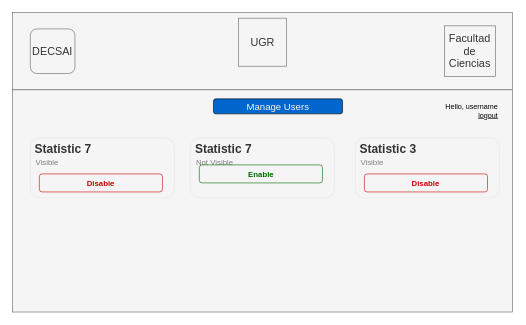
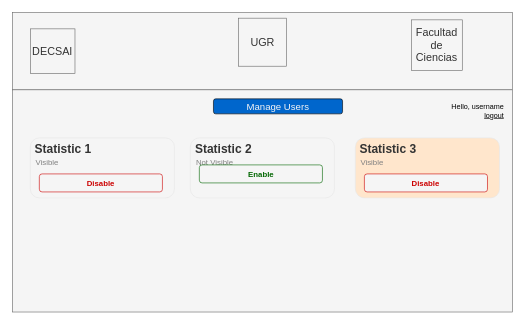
- <mxCell id="3" value="&lt;font style=&quot;font-size: 18px;&quot;&gt;DECSAI&lt;/font&gt;" style="whiteSpace=wrap;html=1;aspect=fixed;fillColor=#f5f5f5;fontColor=#333333;strokeColor=#666666;fontSize=18;rounded=1;" parent="1" vertex="1"><mxGeometry x="50" y="47.44" width="74.37" height="74.37" as="geometry" /></mxCell>
+ <mxCell id="3" value="&lt;font style=&quot;font-size: 18px;&quot;&gt;DECSAI&lt;/font&gt;" style="whiteSpace=wrap;html=1;aspect=fixed;fillColor=#f5f5f5;fontColor=#333333;strokeColor=#666666;fontSize=18;" parent="1" vertex="1"><mxGeometry x="50" y="47.44" width="74.37" height="74.37" as="geometry" /></mxCell>
- <mxCell id="5" value="&lt;font style=&quot;font-size: 18px;&quot;&gt;Facultad de Ciencias&lt;/font&gt;" style="whiteSpace=wrap;html=1;aspect=fixed;fillColor=#f5f5f5;fontColor=#333333;strokeColor=#666666;" parent="1" vertex="1"><mxGeometry x="740" y="42.44" width="84.37" height="84.37" as="geometry" /></mxCell>
+ <mxCell id="5" value="&lt;font style=&quot;font-size: 18px;&quot;&gt;Facultad de Ciencias&lt;/font&gt;" style="whiteSpace=wrap;html=1;aspect=fixed;fillColor=#f5f5f5;fontColor=#333333;strokeColor=#666666;" parent="1" vertex="1"><mxGeometry x="685" y="32.44" width="84.37" height="84.37" as="geometry" /></mxCell>
- <mxCell id="7" value="&lt;font color=&quot;#000000&quot;&gt;Hello, username&lt;br&gt;&lt;div style=&quot;&quot;&gt;&lt;span style=&quot;background-color: initial;&quot;&gt;&lt;u&gt;logout&lt;/u&gt;&lt;/span&gt;&lt;/div&gt;&lt;/font&gt;" style="text;html=1;strokeColor=none;fillColor=none;align=right;verticalAlign=middle;whiteSpace=wrap;rounded=0;" parent="1" vertex="1"><mxGeometry x="731.37" y="169" width="100" height="30" as="geometry" /></mxCell>
+ <mxCell id="7" value="&lt;font color=&quot;#000000&quot;&gt;Hello, username&lt;br&gt;&lt;div style=&quot;&quot;&gt;&lt;span style=&quot;background-color: initial;&quot;&gt;&lt;u&gt;logout&lt;/u&gt;&lt;/span&gt;&lt;/div&gt;&lt;/font&gt;" style="text;html=1;strokeColor=none;fillColor=none;align=right;verticalAlign=middle;whiteSpace=wrap;rounded=0;" parent="1" vertex="1"><mxGeometry x="741.37" y="169" width="100" height="30" as="geometry" /></mxCell>
- <mxCell id="9" value="&lt;b style=&quot;font-size: 20px;&quot;&gt;&amp;nbsp;Statistic 7&lt;br&gt;&lt;/b&gt;&lt;font color=&quot;#808080&quot; style=&quot;font-size: 13px;&quot;&gt;&amp;nbsp; Visible&lt;/font&gt;" style="rounded=1;whiteSpace=wrap;html=1;fontSize=16;fillColor=#f5f5f5;fontColor=#333333;strokeColor=#E6E6E6;align=left;verticalAlign=top;" parent="1" vertex="1"><mxGeometry x="50" y="229" width="240" height="100" as="geometry" /></mxCell>
+ <mxCell id="9" value="&lt;b style=&quot;font-size: 20px;&quot;&gt;&amp;nbsp;Statistic 1&lt;br&gt;&lt;/b&gt;&lt;font color=&quot;#808080&quot; style=&quot;font-size: 13px;&quot;&gt;&amp;nbsp; Visible&lt;/font&gt;" style="rounded=1;whiteSpace=wrap;html=1;fontSize=16;fillColor=#f5f5f5;fontColor=#333333;strokeColor=#E6E6E6;align=left;verticalAlign=top;" parent="1" vertex="1"><mxGeometry x="50" y="229" width="240" height="100" as="geometry" /></mxCell>
- <mxCell id="11" value="&lt;b style=&quot;font-size: 20px;&quot;&gt;&amp;nbsp;Statistic 7&lt;br&gt;&lt;/b&gt;&lt;font color=&quot;#808080&quot; style=&quot;font-size: 13px;&quot;&gt;&amp;nbsp; Not Visible&lt;/font&gt;" style="rounded=1;whiteSpace=wrap;html=1;fontSize=16;fillColor=#f5f5f5;fontColor=#333333;strokeColor=#E6E6E6;align=left;verticalAlign=top;" parent="1" vertex="1"><mxGeometry x="316.51" y="229" width="240" height="100" as="geometry" /></mxCell>
+ <mxCell id="11" value="&lt;b style=&quot;font-size: 20px;&quot;&gt;&amp;nbsp;Statistic 2&lt;br&gt;&lt;/b&gt;&lt;font color=&quot;#808080&quot; style=&quot;font-size: 13px;&quot;&gt;&amp;nbsp; Not Visible&lt;/font&gt;" style="rounded=1;whiteSpace=wrap;html=1;fontSize=16;fillColor=#f5f5f5;fontColor=#333333;strokeColor=#E6E6E6;align=left;verticalAlign=top;" parent="1" vertex="1"><mxGeometry x="316.51" y="229" width="240" height="100" as="geometry" /></mxCell>
- <mxCell id="13" value="&lt;b style=&quot;font-size: 20px;&quot;&gt;&amp;nbsp;Statistic 3&lt;br&gt;&lt;/b&gt;&lt;font color=&quot;#808080&quot; style=&quot;font-size: 13px;&quot;&gt;&amp;nbsp; Visible&lt;/font&gt;" style="rounded=1;whiteSpace=wrap;html=1;fontSize=16;fillColor=#f5f5f5;fontColor=#333333;strokeColor=#E6E6E6;align=left;verticalAlign=top;" parent="1" vertex="1"><mxGeometry x="591.37" y="229" width="240" height="100" as="geometry" /></mxCell>
+ <mxCell id="13" value="&lt;b style=&quot;font-size: 20px;&quot;&gt;&amp;nbsp;Statistic 3&lt;br&gt;&lt;/b&gt;&lt;font color=&quot;#808080&quot; style=&quot;font-size: 13px;&quot;&gt;&amp;nbsp; Visible&lt;/font&gt;" style="rounded=1;whiteSpace=wrap;html=1;fontSize=16;fillColor=#ffe6cc;fontColor=#333333;strokeColor=#E6E6E6;align=left;verticalAlign=top;" parent="1" vertex="1"><mxGeometry x="591.37" y="229" width="240" height="100" as="geometry" /></mxCell>
